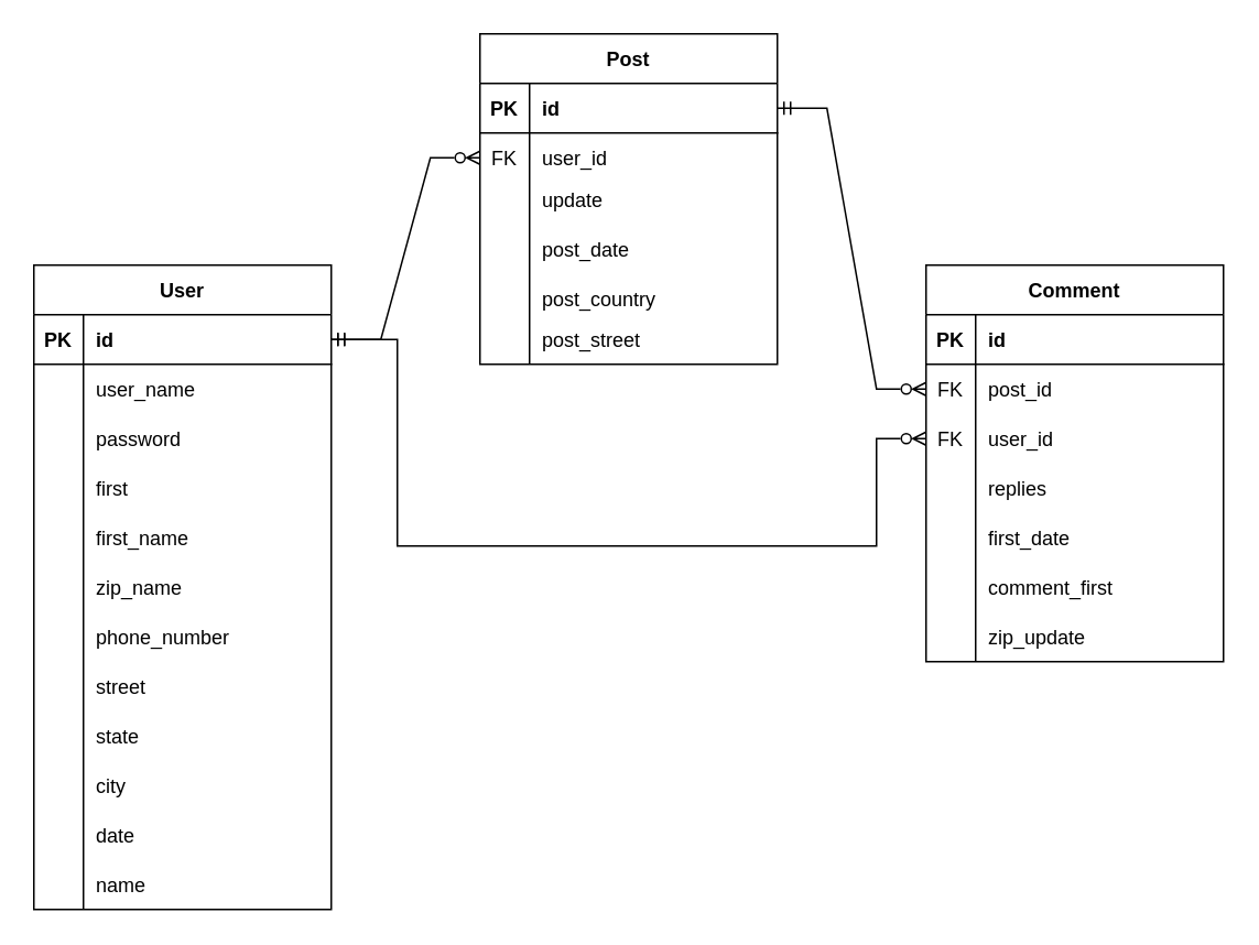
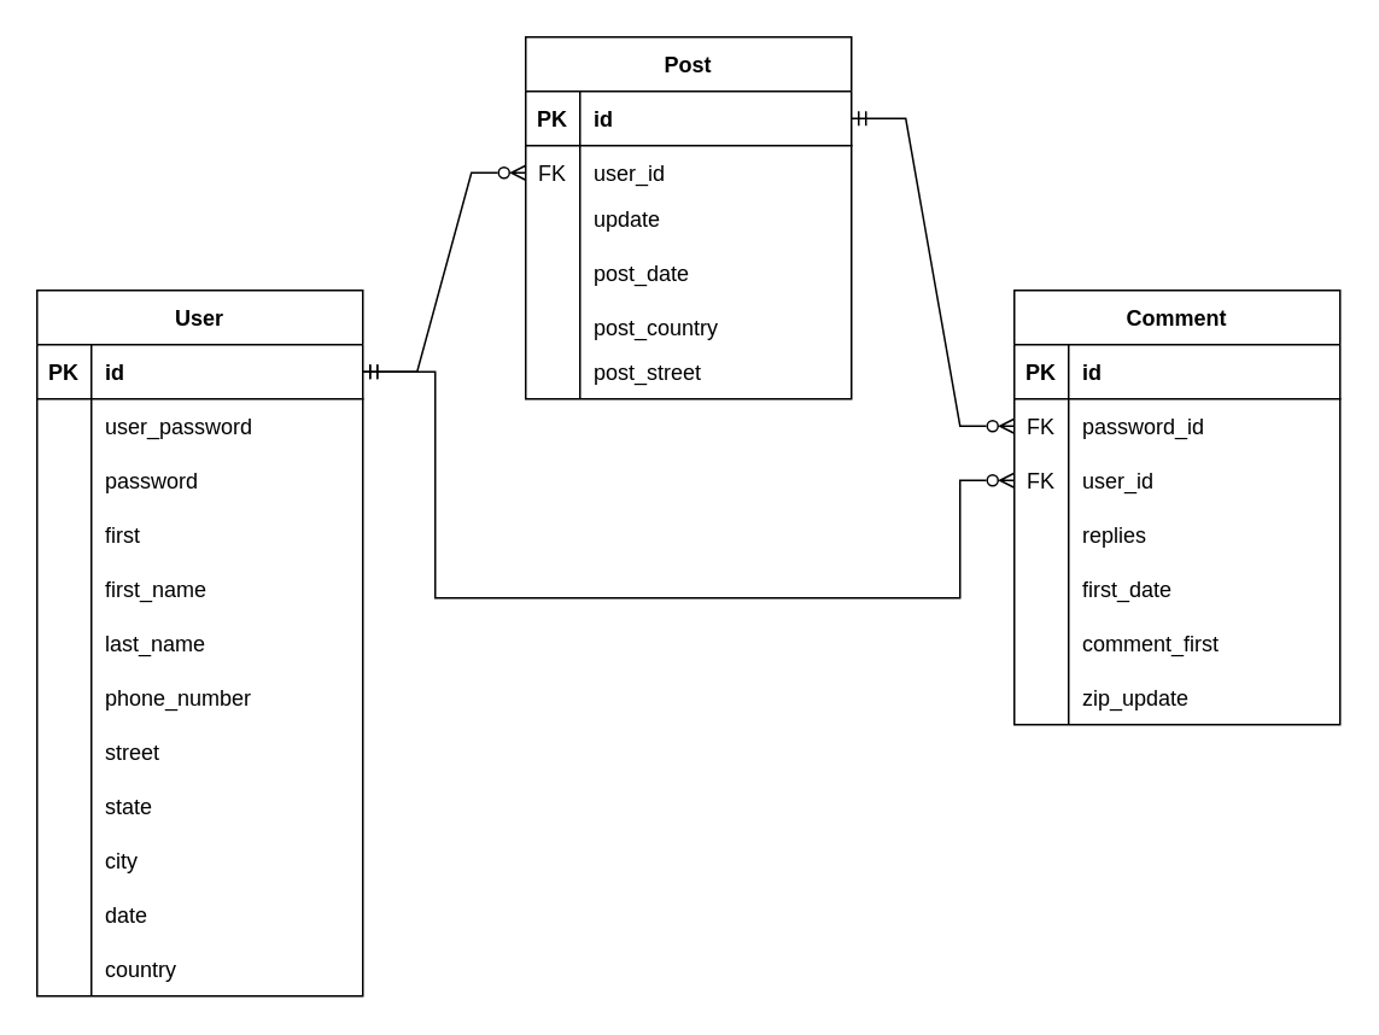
- <mxCell id="8" value="user_name" style="shape=partialRectangle;connectable=0;fillColor=none;top=0;left=0;bottom=0;right=0;align=left;spacingLeft=6;overflow=hidden;" vertex="1" parent="6"><mxGeometry x="30" width="150" height="30" as="geometry"><mxRectangle width="150" height="30" as="alternateBounds" /></mxGeometry></mxCell>
+ <mxCell id="8" value="user_password" style="shape=partialRectangle;connectable=0;fillColor=none;top=0;left=0;bottom=0;right=0;align=left;spacingLeft=6;overflow=hidden;" vertex="1" parent="6"><mxGeometry x="30" width="150" height="30" as="geometry"><mxRectangle width="150" height="30" as="alternateBounds" /></mxGeometry></mxCell>
- <mxCell id="64" value="post_id" style="shape=partialRectangle;connectable=0;fillColor=none;top=0;left=0;bottom=0;right=0;align=left;spacingLeft=6;overflow=hidden;" parent="62" vertex="1"><mxGeometry x="30" width="150" height="30" as="geometry"><mxRectangle width="150" height="30" as="alternateBounds" /></mxGeometry></mxCell>
+ <mxCell id="64" value="password_id" style="shape=partialRectangle;connectable=0;fillColor=none;top=0;left=0;bottom=0;right=0;align=left;spacingLeft=6;overflow=hidden;" parent="62" vertex="1"><mxGeometry x="30" width="150" height="30" as="geometry"><mxRectangle width="150" height="30" as="alternateBounds" /></mxGeometry></mxCell>
- <mxCell id="20" value="zip_name" style="shape=partialRectangle;connectable=0;fillColor=none;top=0;left=0;bottom=0;right=0;align=left;spacingLeft=6;overflow=hidden;" parent="18" vertex="1"><mxGeometry x="30" width="150" height="30" as="geometry"><mxRectangle width="150" height="30" as="alternateBounds" /></mxGeometry></mxCell>
+ <mxCell id="20" value="last_name" style="shape=partialRectangle;connectable=0;fillColor=none;top=0;left=0;bottom=0;right=0;align=left;spacingLeft=6;overflow=hidden;" parent="18" vertex="1"><mxGeometry x="30" width="150" height="30" as="geometry"><mxRectangle width="150" height="30" as="alternateBounds" /></mxGeometry></mxCell>
- <mxCell id="38" value="name" style="shape=partialRectangle;connectable=0;fillColor=none;top=0;left=0;bottom=0;right=0;align=left;spacingLeft=6;overflow=hidden;" vertex="1" parent="36"><mxGeometry x="30" width="150" height="30" as="geometry"><mxRectangle width="150" height="30" as="alternateBounds" /></mxGeometry></mxCell>
+ <mxCell id="38" value="country" style="shape=partialRectangle;connectable=0;fillColor=none;top=0;left=0;bottom=0;right=0;align=left;spacingLeft=6;overflow=hidden;" vertex="1" parent="36"><mxGeometry x="30" width="150" height="30" as="geometry"><mxRectangle width="150" height="30" as="alternateBounds" /></mxGeometry></mxCell>
